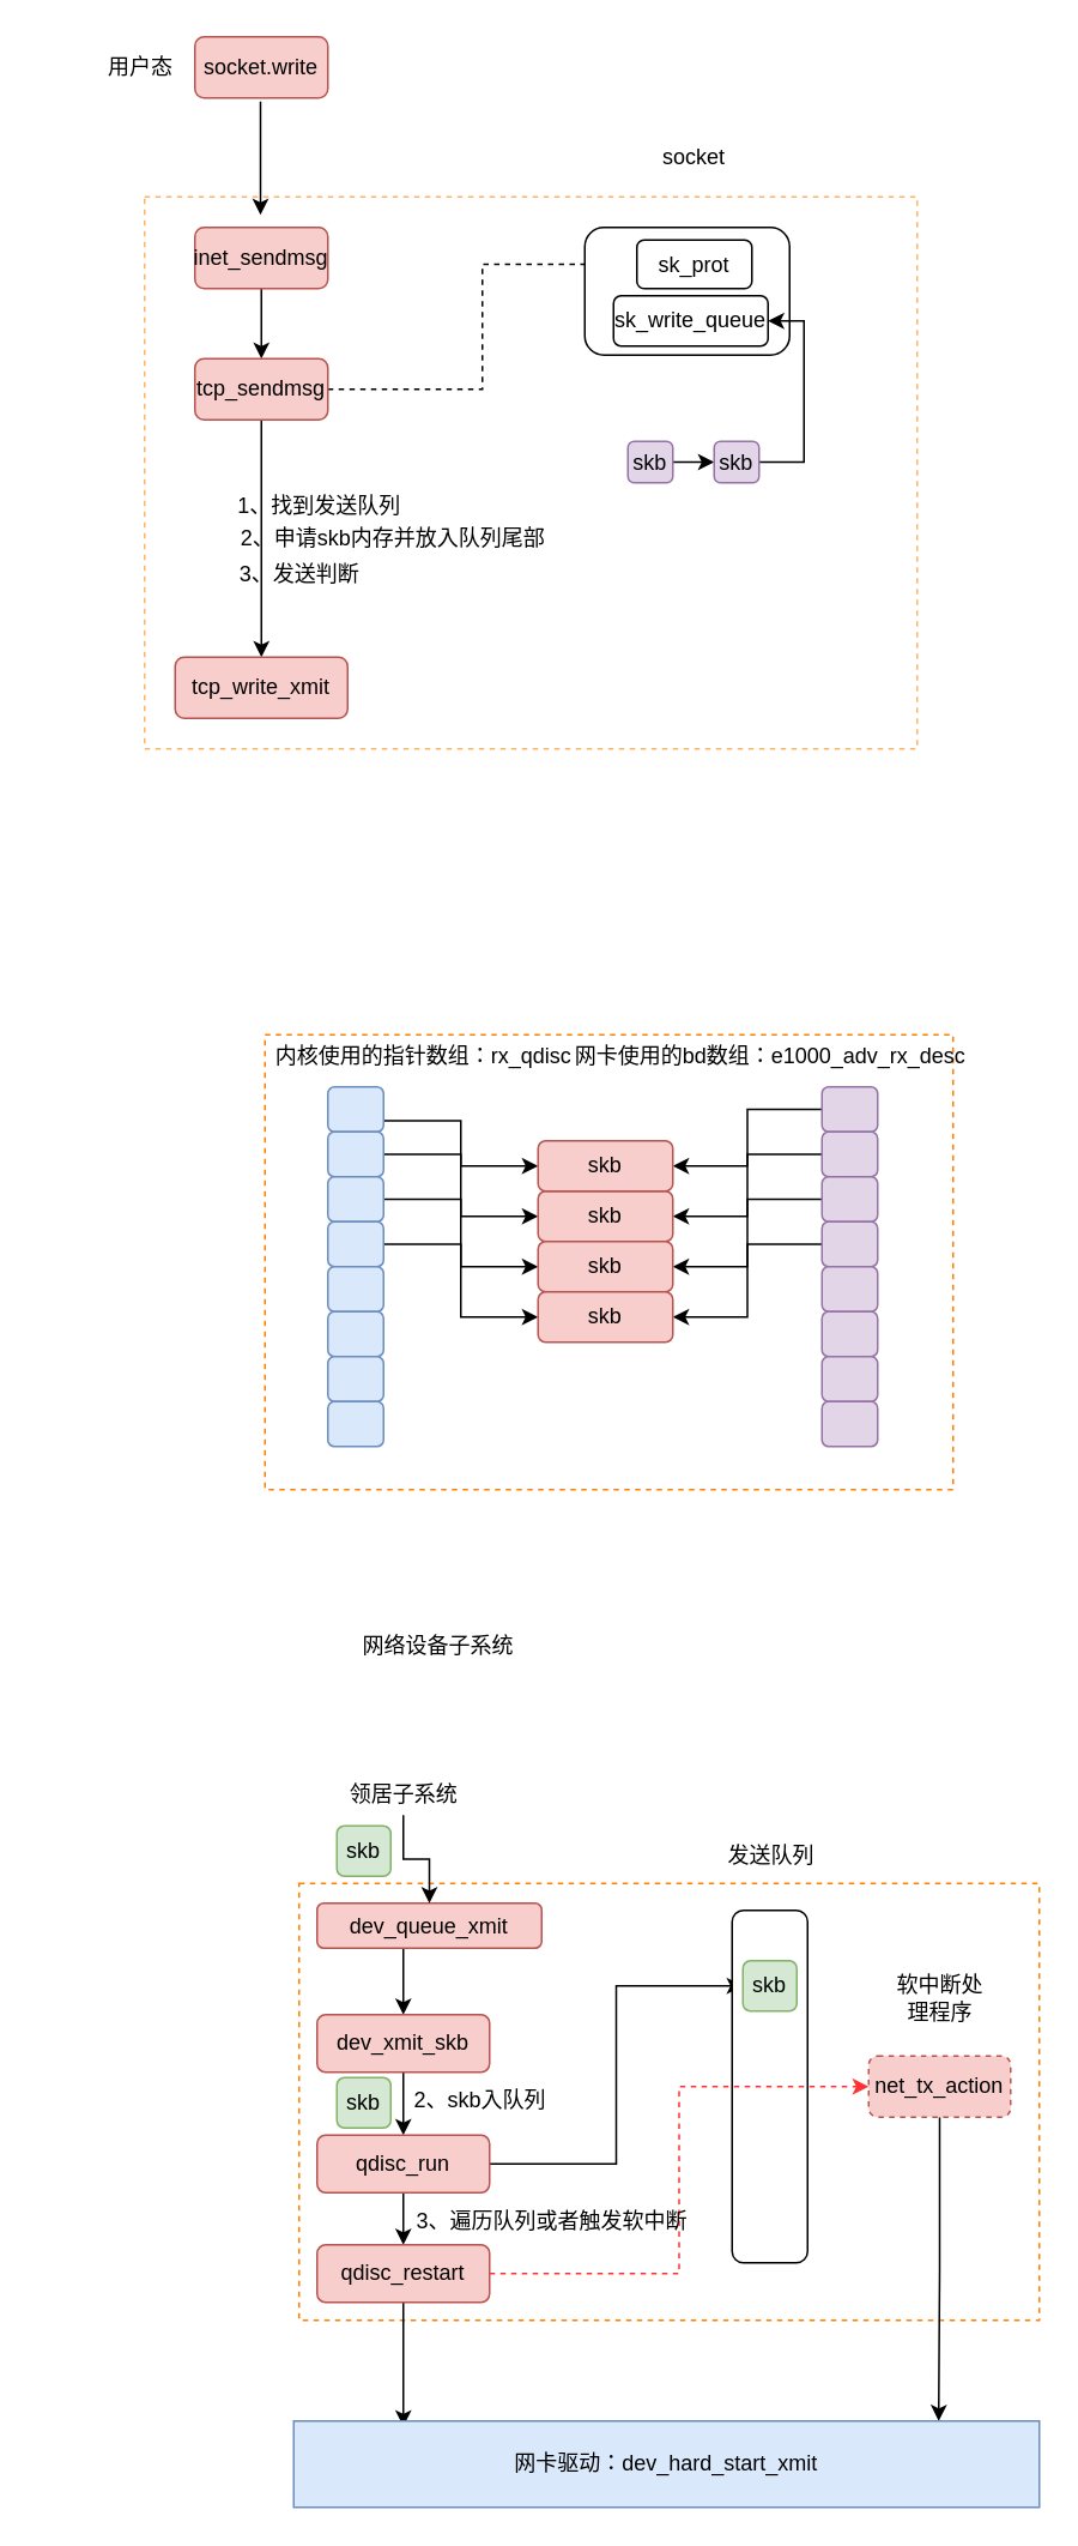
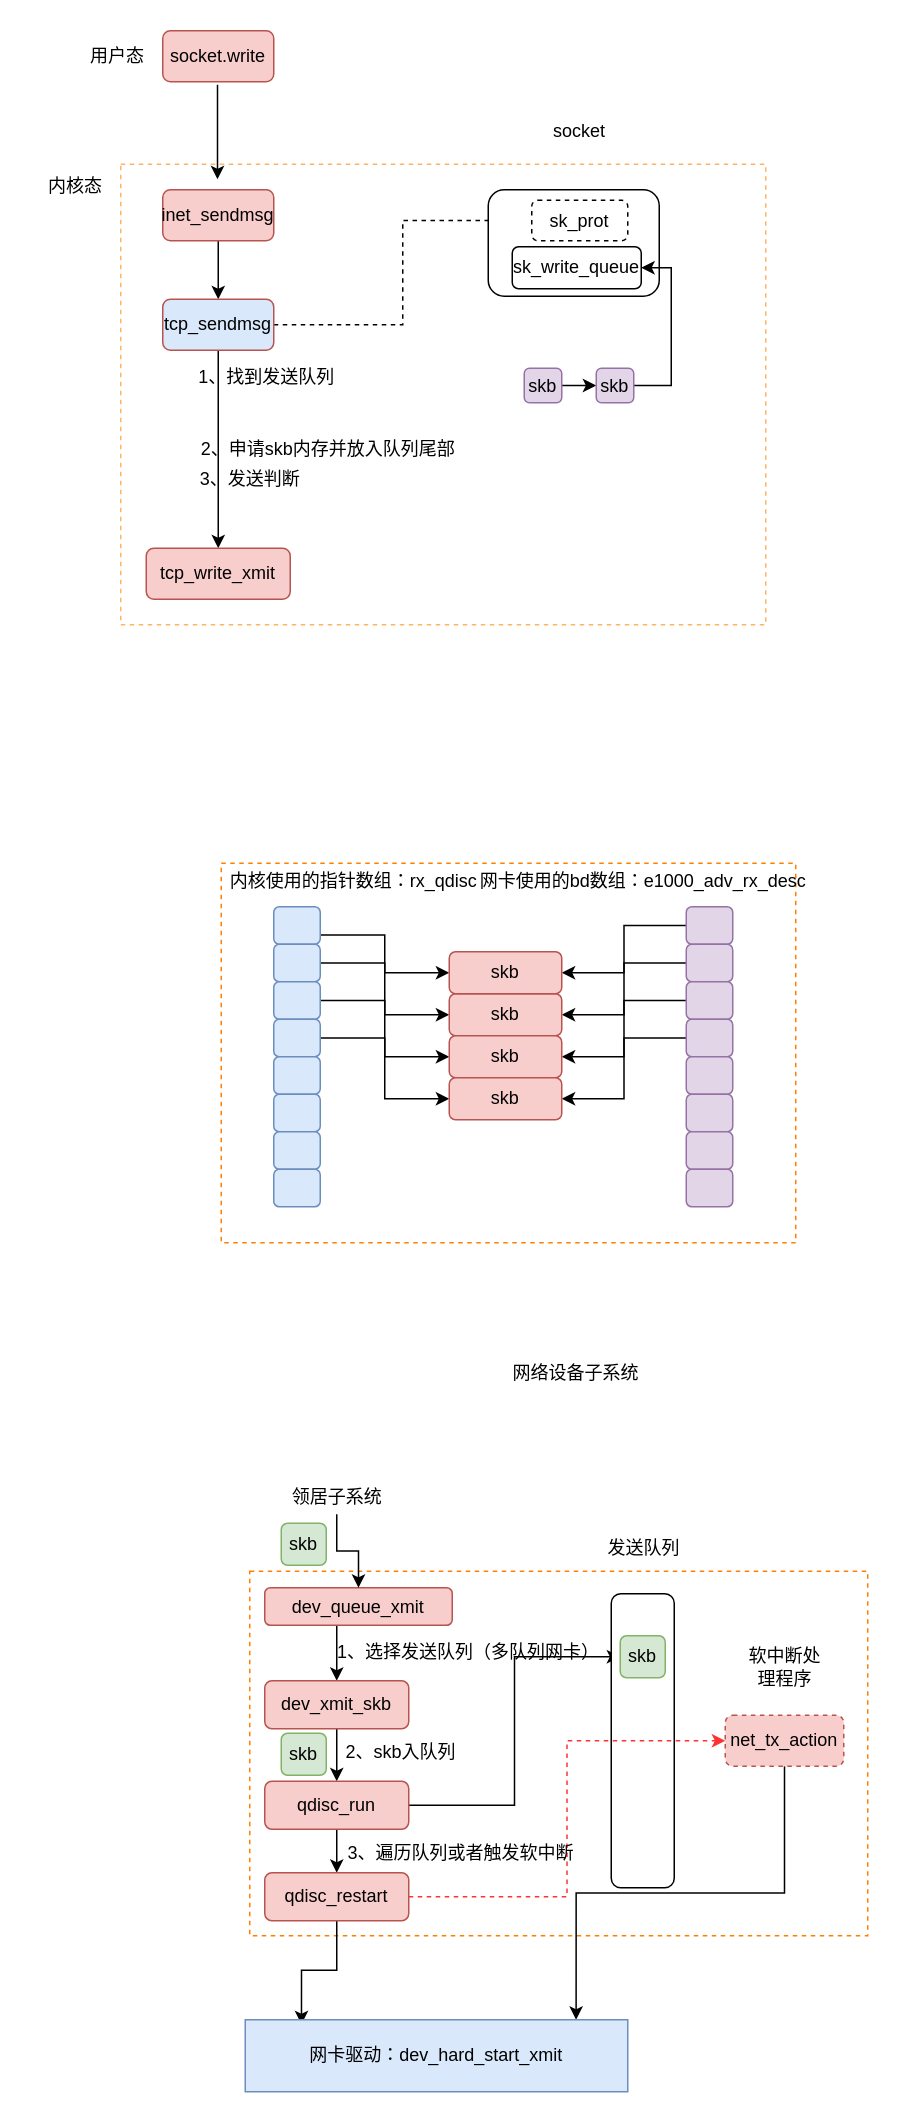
+ <mxCell id="5" value="内核态" style="text;html=1;strokeColor=none;fillColor=none;align=center;verticalAlign=middle;whiteSpace=wrap;rounded=0;" vertex="1" parent="1"><mxGeometry x="20" y="109" width="60" height="30" as="geometry" /></mxCell>
- <mxCell id="13" value="sk_prot" style="rounded=1;whiteSpace=wrap;html=1;" vertex="1" parent="1"><mxGeometry x="354" y="133" width="64" height="27" as="geometry" /></mxCell>
+ <mxCell id="13" value="sk_prot" style="rounded=1;whiteSpace=wrap;html=1;dashed=1;" vertex="1" parent="1"><mxGeometry x="354" y="133" width="64" height="27" as="geometry" /></mxCell>
- <mxCell id="11" value="tcp_sendmsg" style="rounded=1;whiteSpace=wrap;html=1;fillColor=#f8cecc;strokeColor=#b85450;" vertex="1" parent="1"><mxGeometry x="108" y="199" width="74" height="34" as="geometry" /></mxCell>
+ <mxCell id="11" value="tcp_sendmsg" style="rounded=1;whiteSpace=wrap;html=1;fillColor=#dae8fc;strokeColor=#b85450;" vertex="1" parent="1"><mxGeometry x="108" y="199" width="74" height="34" as="geometry" /></mxCell>
- <mxCell id="21" value="1、找到发送队列" style="text;html=1;strokeColor=none;fillColor=none;align=center;verticalAlign=middle;whiteSpace=wrap;rounded=0;" vertex="1" parent="1"><mxGeometry x="121" y="271" width="113" height="20" as="geometry" /></mxCell>
+ <mxCell id="21" value="1、找到发送队列" style="text;html=1;strokeColor=none;fillColor=none;align=center;verticalAlign=middle;whiteSpace=wrap;rounded=0;" vertex="1" parent="1"><mxGeometry x="121" y="241" width="113" height="20" as="geometry" /></mxCell>
- <mxCell id="55" value="&amp;nbsp;网络设备子系统" style="text;html=1;strokeColor=none;fillColor=none;align=center;verticalAlign=middle;whiteSpace=wrap;rounded=0;" vertex="1" parent="1"><mxGeometry x="172" y="903" width="140" height="23" as="geometry" /></mxCell>
+ <mxCell id="55" value="&amp;nbsp;网络设备子系统" style="text;html=1;strokeColor=none;fillColor=none;align=center;verticalAlign=middle;whiteSpace=wrap;rounded=0;" vertex="1" parent="1"><mxGeometry x="312" y="903" width="140" height="23" as="geometry" /></mxCell>
+ <mxCell id="63" value="1、选择发送队列（多队列网卡）" style="text;html=1;strokeColor=none;fillColor=none;align=center;verticalAlign=middle;whiteSpace=wrap;rounded=0;" vertex="1" parent="1"><mxGeometry x="217" y="1092" width="190" height="18" as="geometry" /></mxCell>
- <mxCell id="80" value="网卡驱动：dev_hard_start_xmit" style="rounded=0;whiteSpace=wrap;html=1;fillColor=#dae8fc;strokeColor=#6c8ebf;" vertex="1" parent="1"><mxGeometry x="163" y="1346" width="415" height="48" as="geometry" /></mxCell>
+ <mxCell id="80" value="网卡驱动：dev_hard_start_xmit" style="rounded=0;whiteSpace=wrap;html=1;fillColor=#dae8fc;strokeColor=#6c8ebf;" vertex="1" parent="1"><mxGeometry x="163" y="1346" width="255" height="48" as="geometry" /></mxCell>
